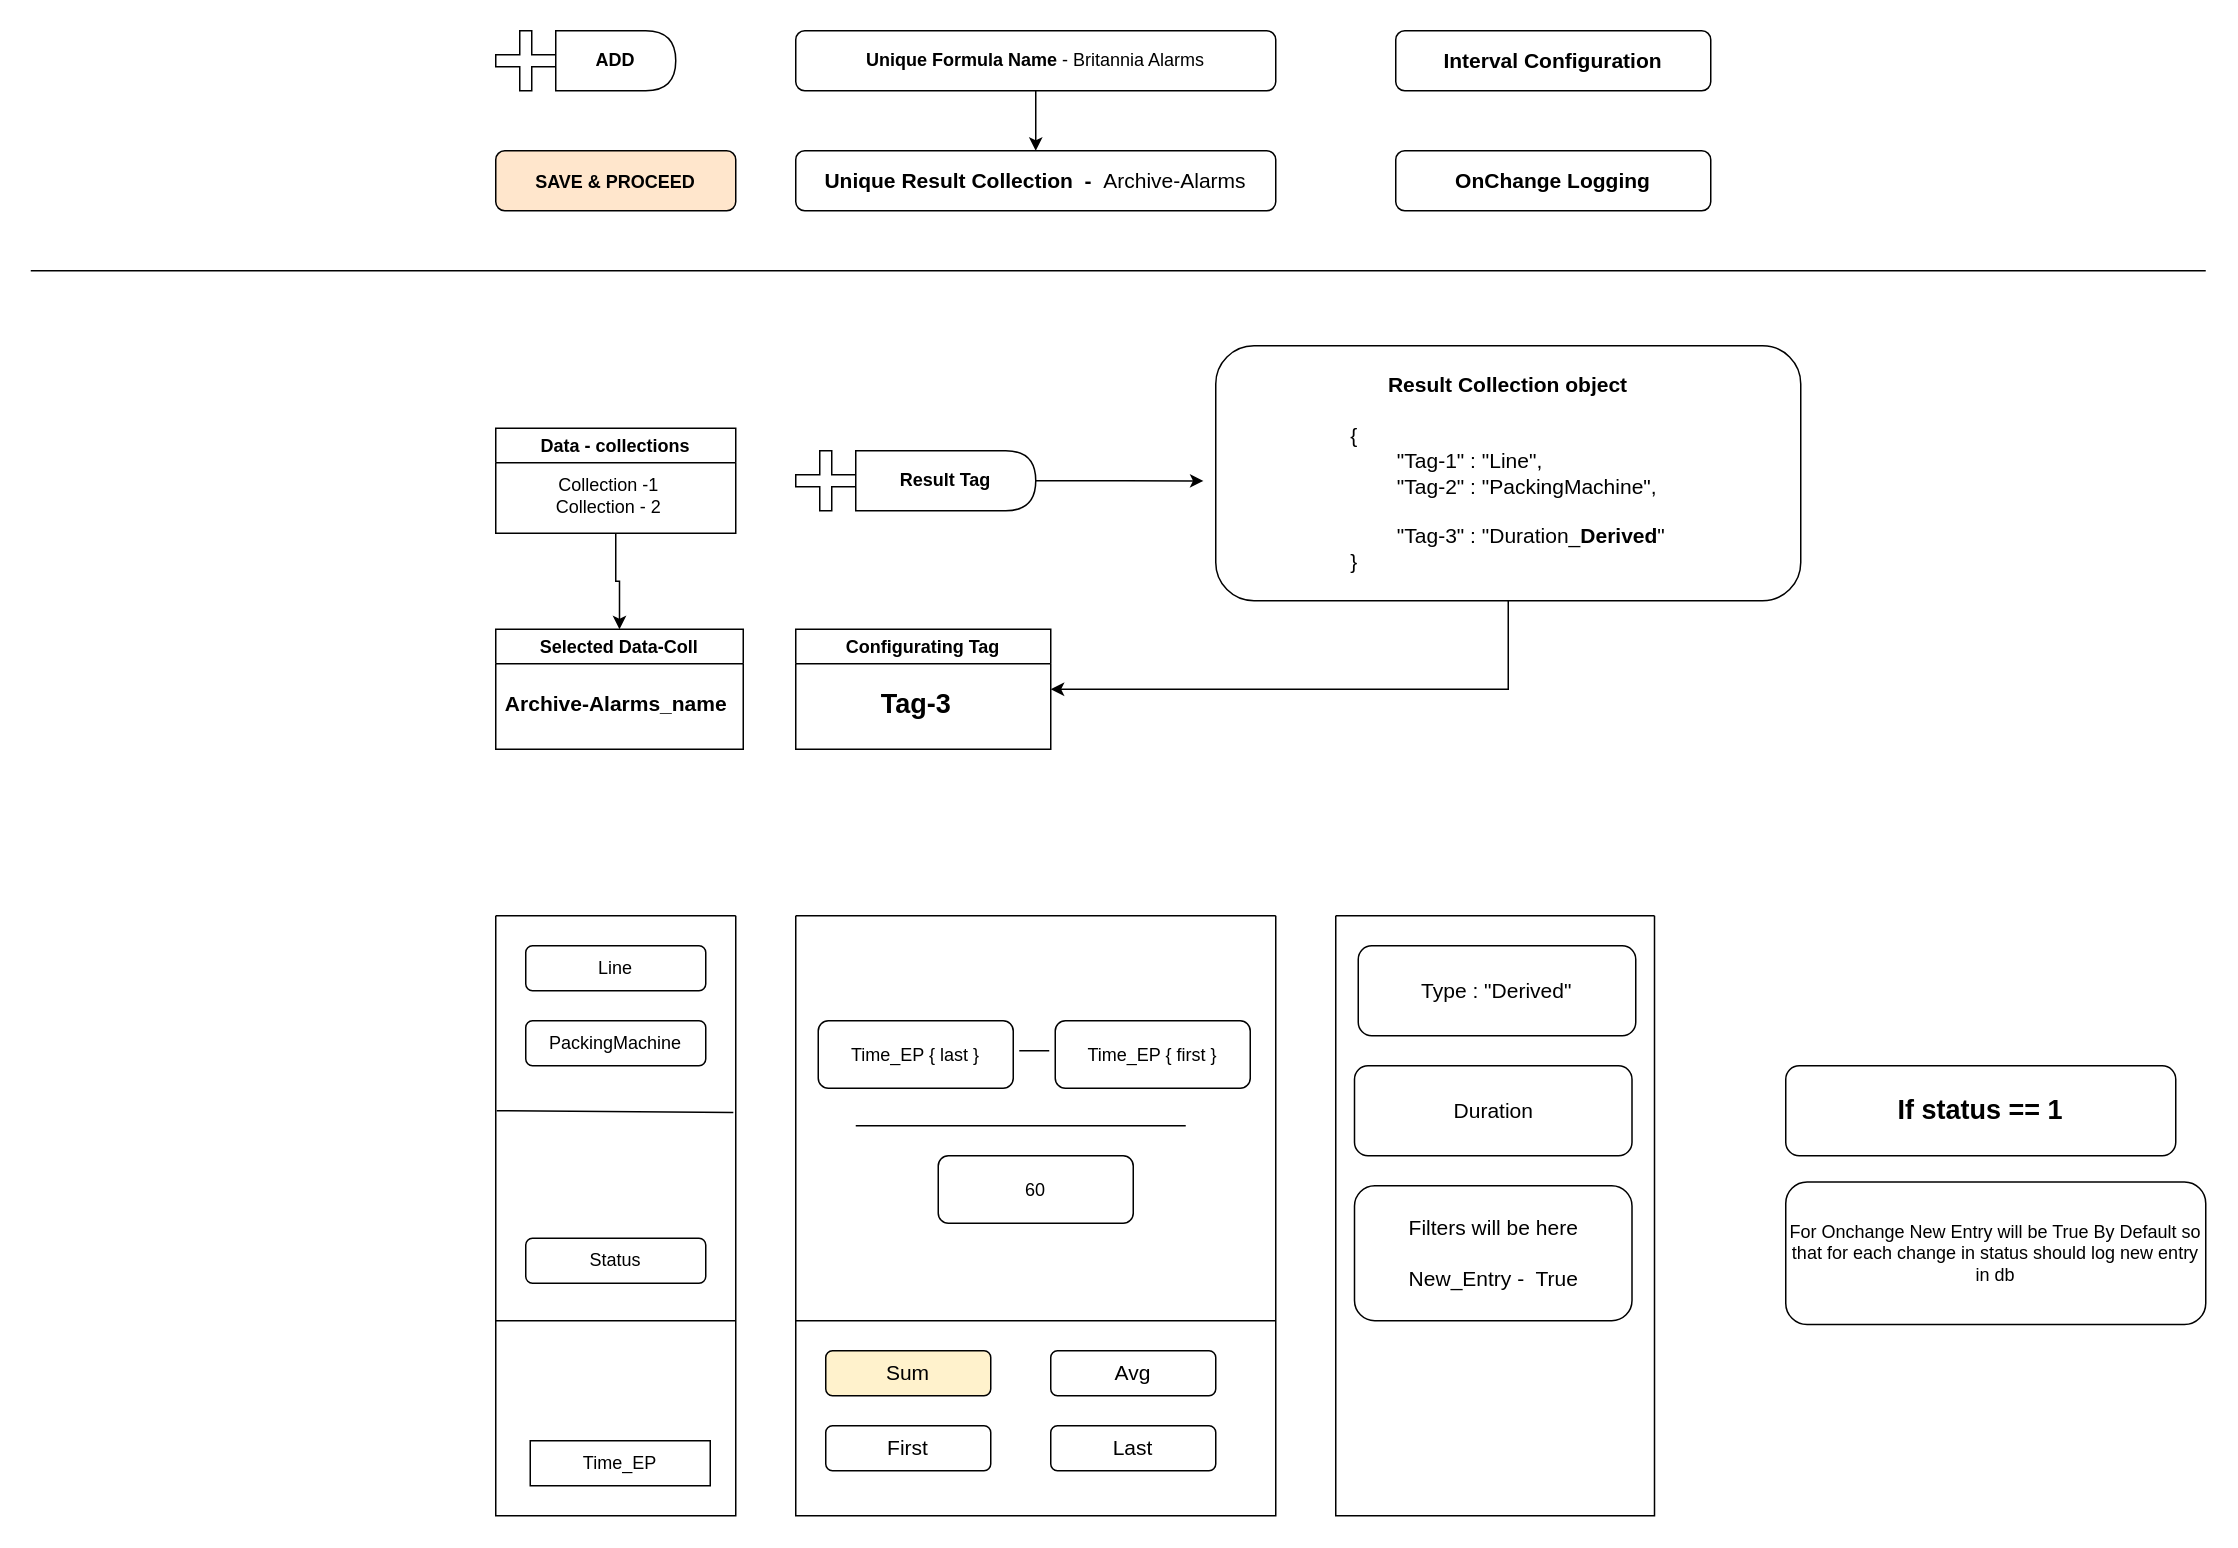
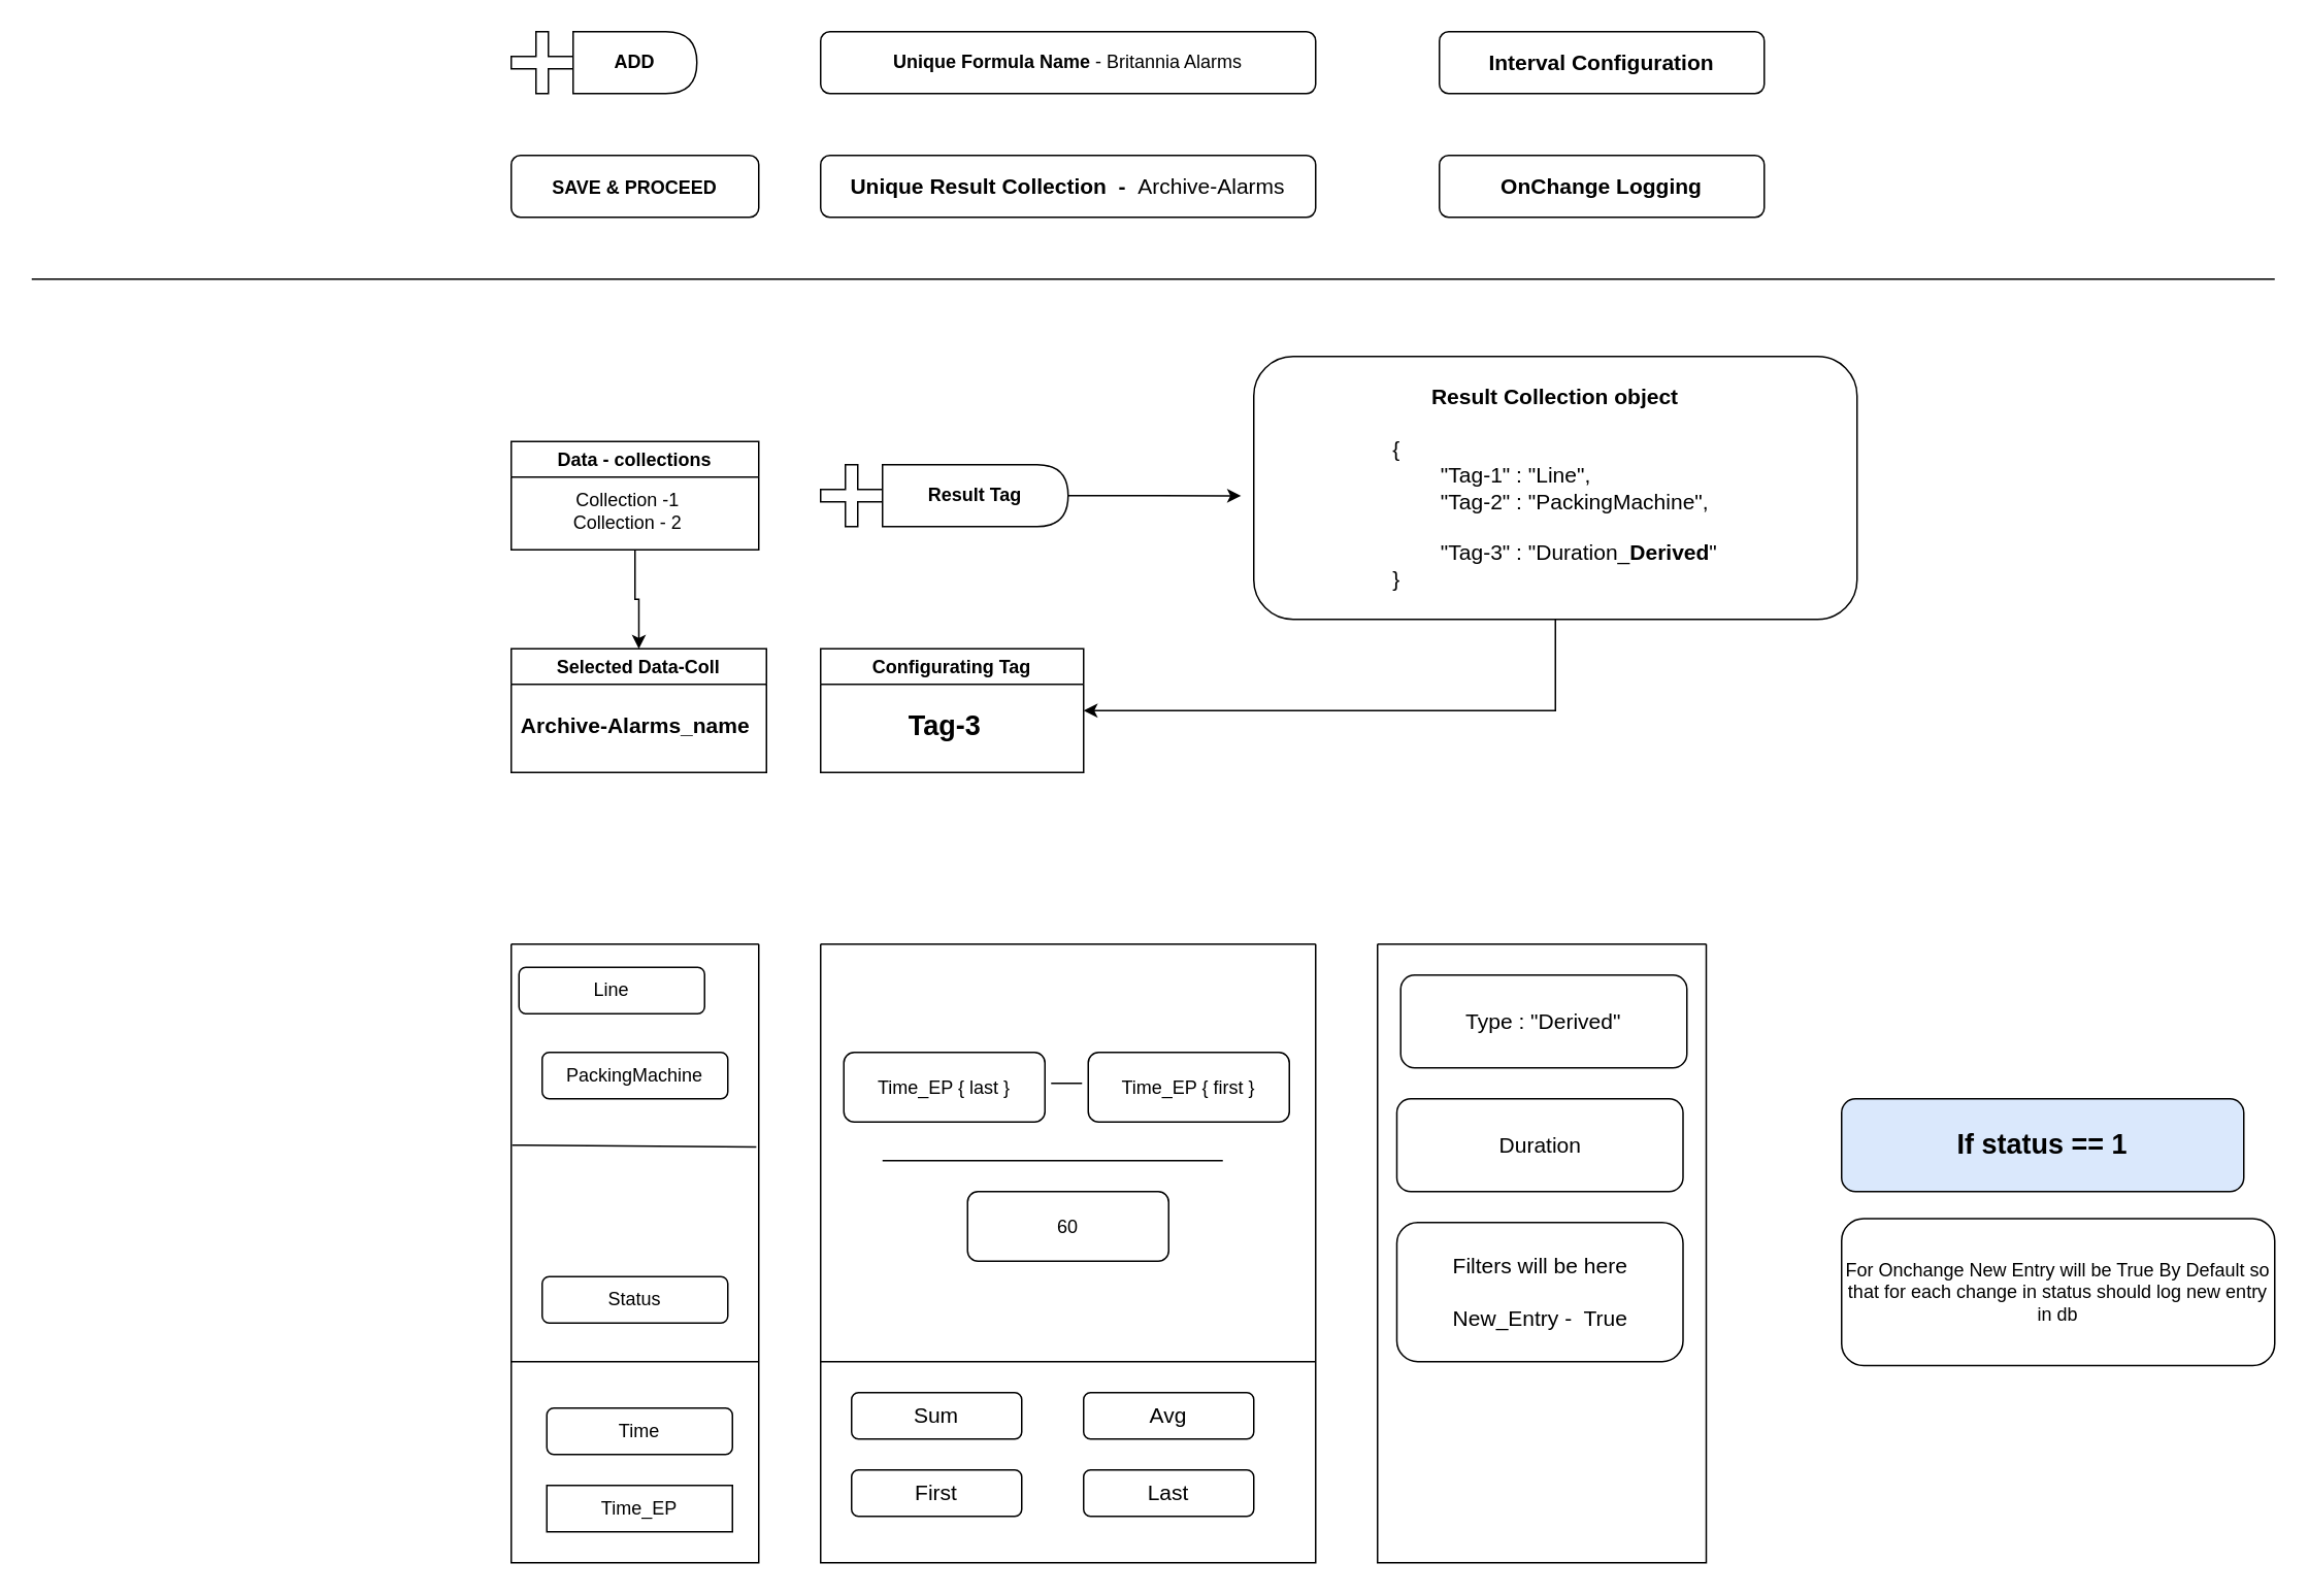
- <mxCell id="2" style="edgeStyle=orthogonalEdgeStyle;rounded=0;orthogonalLoop=1;jettySize=auto;html=1;exitX=0.5;exitY=1;exitDx=0;exitDy=0;entryX=0.5;entryY=0;entryDx=0;entryDy=0;fontSize=14;" parent="1" source="3" target="6" edge="1"><mxGeometry relative="1" as="geometry" /></mxCell>
- <mxCell id="7" value="&lt;b&gt;&lt;font style=&quot;font-size: 12px;&quot;&gt;SAVE &amp;amp; PROCEED&lt;/font&gt;&lt;/b&gt;" style="rounded=1;whiteSpace=wrap;html=1;fontSize=14;fillColor=#ffe6cc;" parent="1" vertex="1"><mxGeometry x="330" y="100" width="160" height="40" as="geometry" /></mxCell>
+ <mxCell id="7" value="&lt;b&gt;&lt;font style=&quot;font-size: 12px;&quot;&gt;SAVE &amp;amp; PROCEED&lt;/font&gt;&lt;/b&gt;" style="rounded=1;whiteSpace=wrap;html=1;fontSize=14;" parent="1" vertex="1"><mxGeometry x="330" y="100" width="160" height="40" as="geometry" /></mxCell>
- <mxCell id="12" value="Line" style="rounded=1;whiteSpace=wrap;html=1;" parent="11" vertex="1"><mxGeometry x="20" y="20" width="120" height="30" as="geometry" /></mxCell>
+ <mxCell id="12" value="Line" style="rounded=1;whiteSpace=wrap;html=1;" parent="11" vertex="1"><mxGeometry x="5" y="15" width="120" height="30" as="geometry" /></mxCell>
- <mxCell id="48" value="&lt;b&gt;&lt;font style=&quot;font-size: 18px;&quot;&gt;If status == 1&lt;/font&gt;&lt;/b&gt;" style="rounded=1;whiteSpace=wrap;html=1;" parent="1" vertex="1"><mxGeometry x="1190" y="710" width="260" height="60" as="geometry" /></mxCell>
+ <mxCell id="48" value="&lt;b&gt;&lt;font style=&quot;font-size: 18px;&quot;&gt;If status == 1&lt;/font&gt;&lt;/b&gt;" style="rounded=1;whiteSpace=wrap;html=1;fillColor=#dae8fc;" parent="1" vertex="1"><mxGeometry x="1190" y="710" width="260" height="60" as="geometry" /></mxCell>
- <mxCell id="20" value="Sum" style="rounded=1;whiteSpace=wrap;html=1;fontSize=14;fillColor=#fff2cc;" parent="18" vertex="1"><mxGeometry x="20" y="290" width="110" height="30" as="geometry" /></mxCell>
+ <mxCell id="20" value="Sum" style="rounded=1;whiteSpace=wrap;html=1;fontSize=14;" parent="18" vertex="1"><mxGeometry x="20" y="290" width="110" height="30" as="geometry" /></mxCell>
+ <mxCell id="13" value="Time" style="rounded=1;whiteSpace=wrap;html=1;" parent="11" vertex="1"><mxGeometry x="23" y="300" width="120" height="30" as="geometry" /></mxCell>
